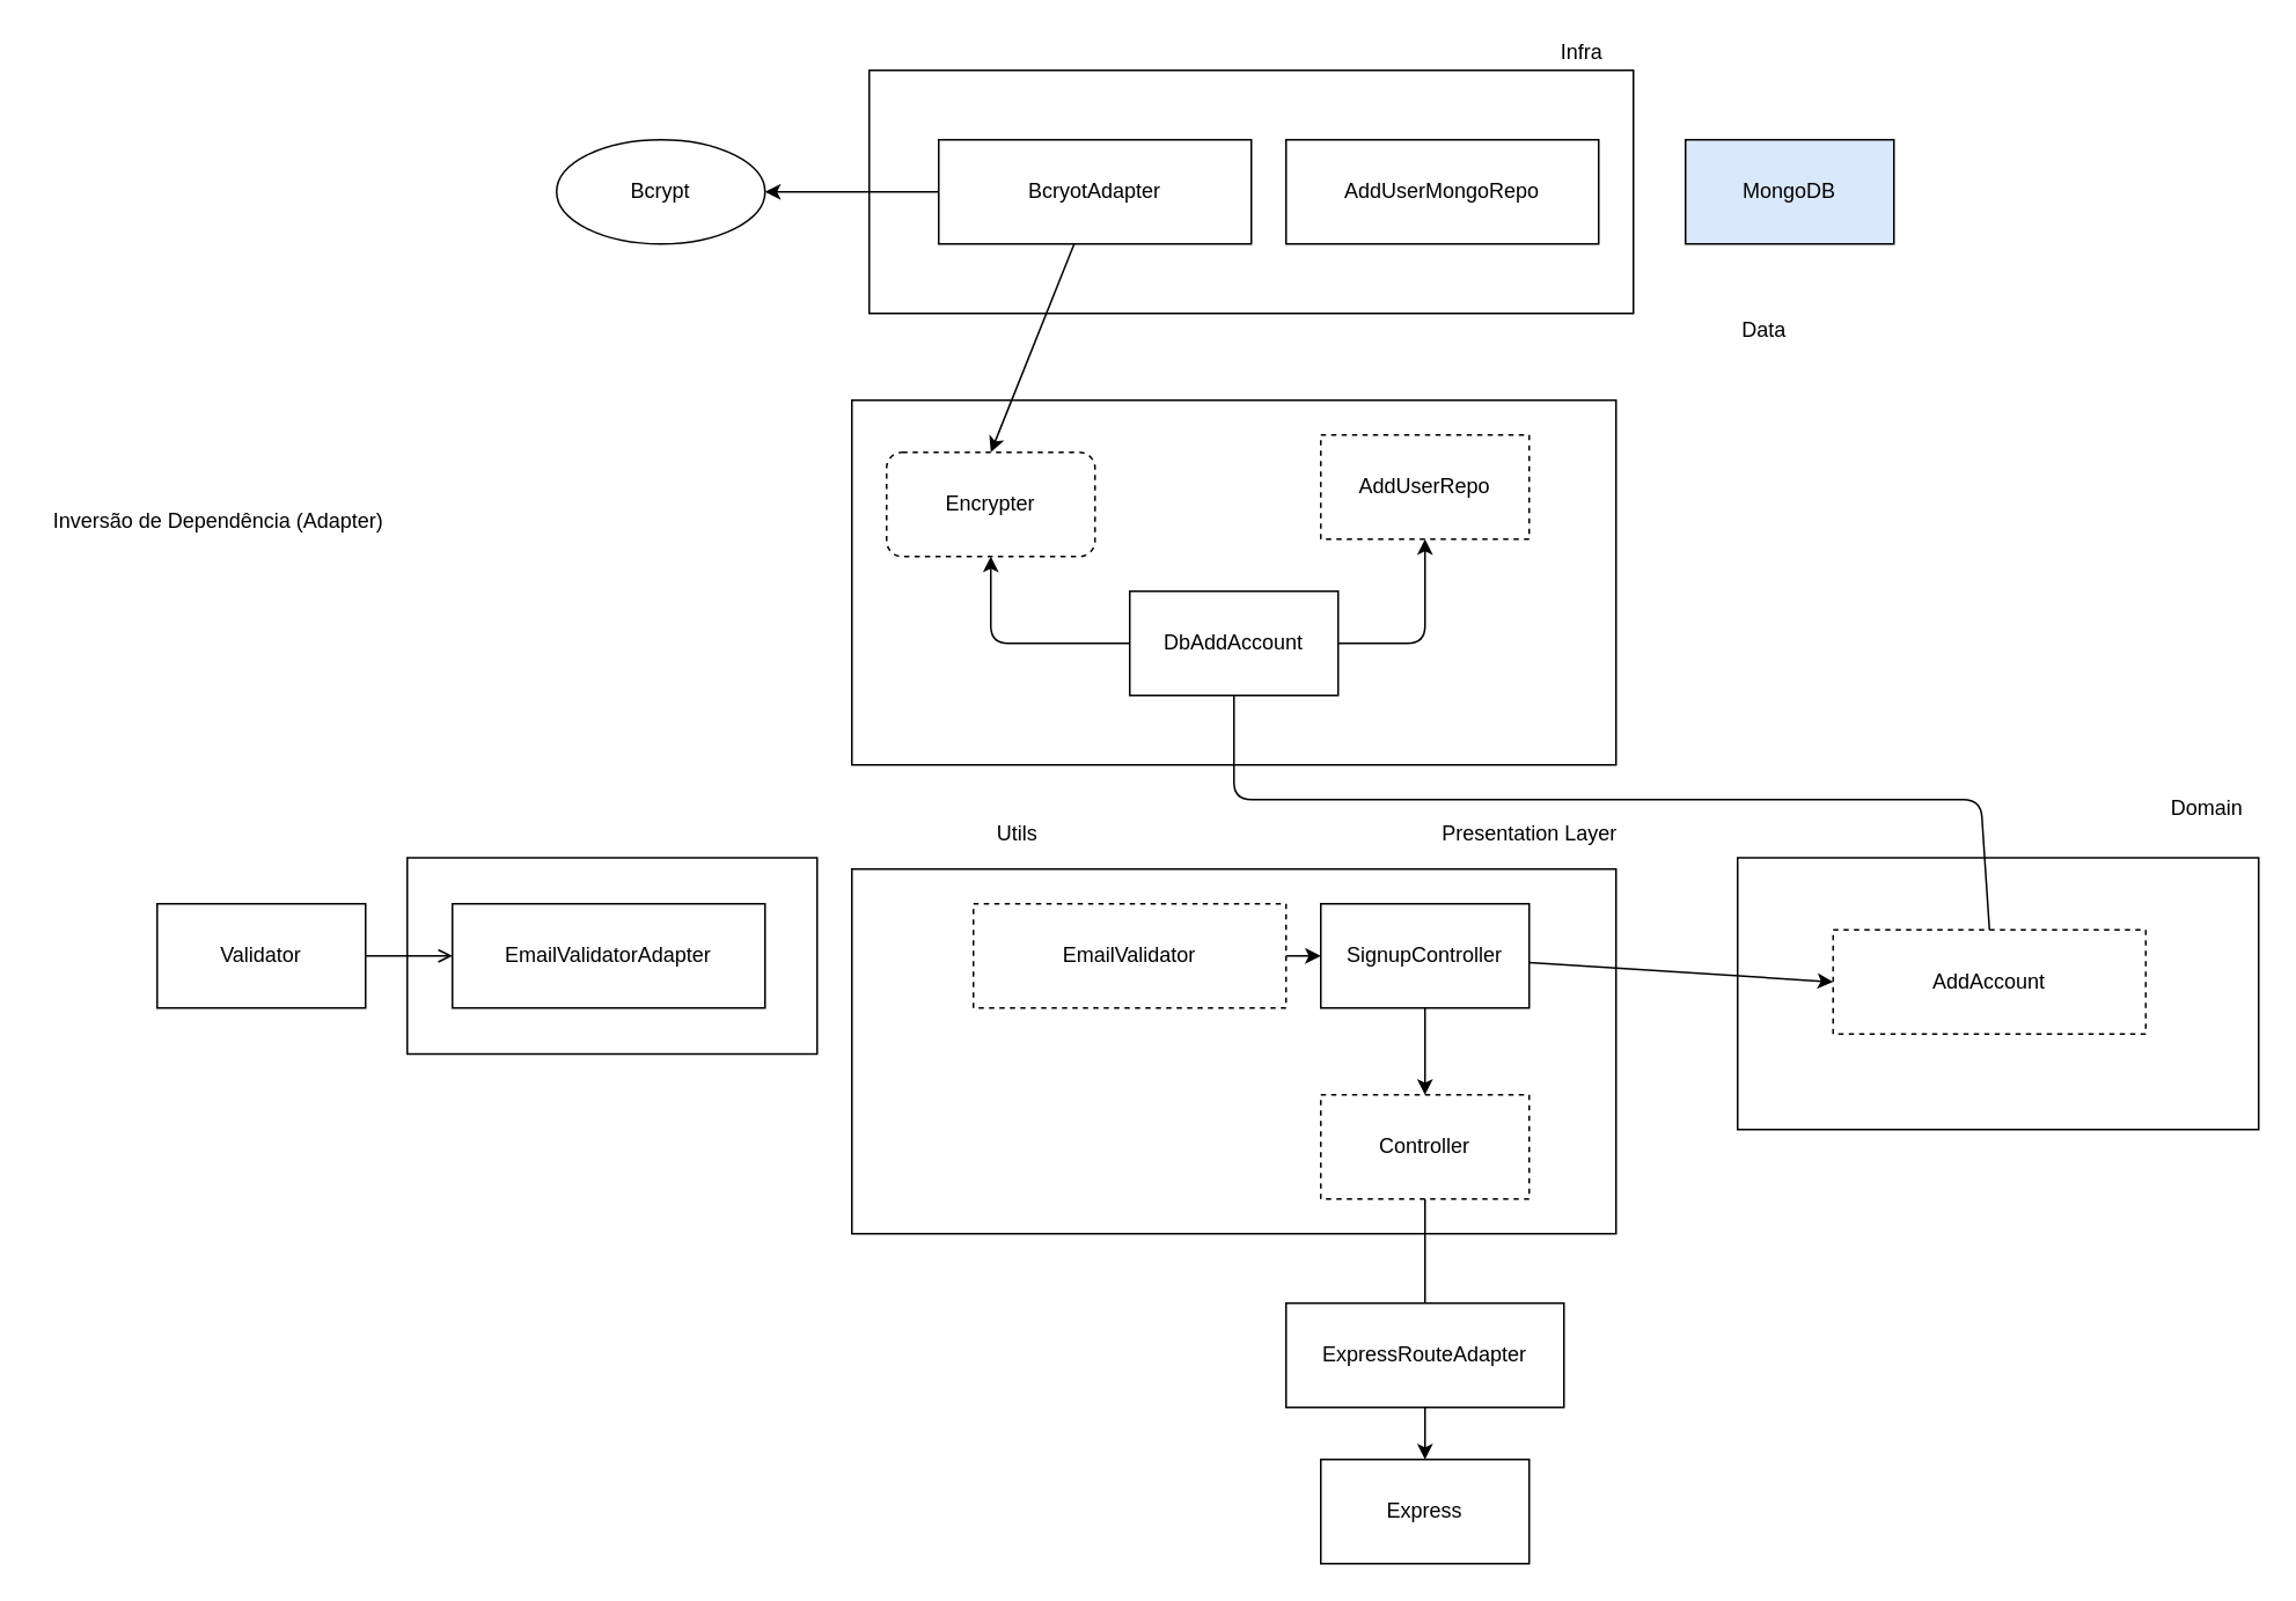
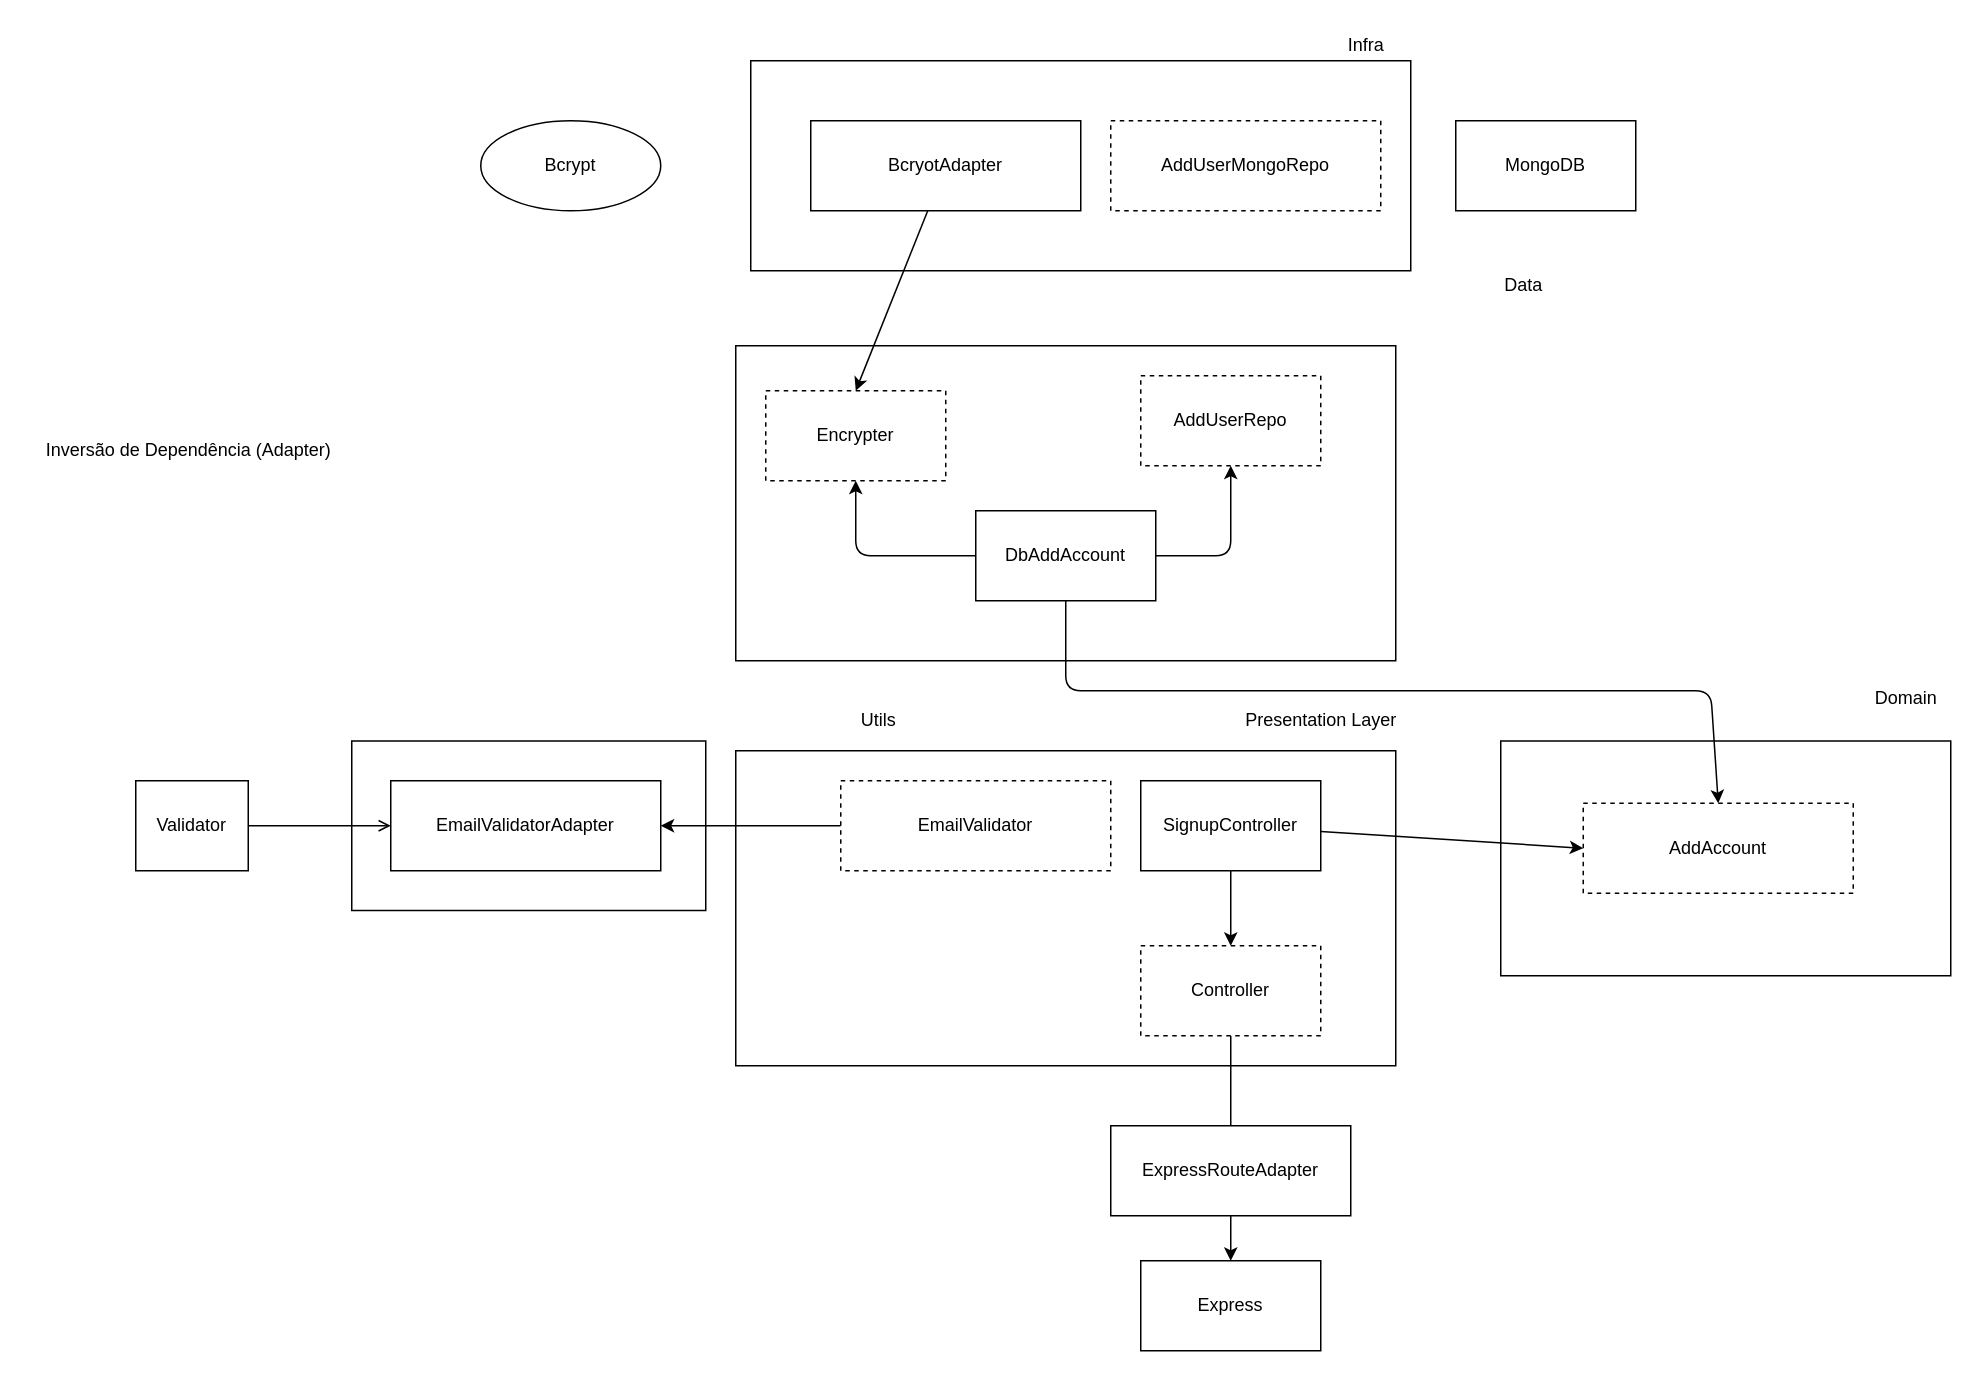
- <mxCell id="32" style="edgeStyle=none;html=1;entryX=1;entryY=0.5;entryDx=0;entryDy=0;" parent="1" source="36" target="14" edge="1"><mxGeometry relative="1" as="geometry" /></mxCell>
- <mxCell id="37" value="AddUserMongoRepo" style="whiteSpace=wrap;html=1;" vertex="1" parent="1"><mxGeometry x="740" y="80" width="180" height="60" as="geometry" /></mxCell>
+ <mxCell id="37" value="AddUserMongoRepo" style="whiteSpace=wrap;html=1;dashed=1;" vertex="1" parent="1"><mxGeometry x="740" y="80" width="180" height="60" as="geometry" /></mxCell>
- <mxCell id="11" value="MongoDB" style="whiteSpace=wrap;html=1;fillColor=#dae8fc;" parent="1" vertex="1"><mxGeometry x="970" y="80" width="120" height="60" as="geometry" /></mxCell>
+ <mxCell id="11" value="MongoDB" style="whiteSpace=wrap;html=1;" parent="1" vertex="1"><mxGeometry x="970" y="80" width="120" height="60" as="geometry" /></mxCell>
- <mxCell id="34" value="Encrypter" style="whiteSpace=wrap;html=1;dashed=1;rounded=1;" parent="1" vertex="1"><mxGeometry x="510" y="260" width="120" height="60" as="geometry" /></mxCell>
+ <mxCell id="34" value="Encrypter" style="whiteSpace=wrap;html=1;dashed=1;" parent="1" vertex="1"><mxGeometry x="510" y="260" width="120" height="60" as="geometry" /></mxCell>
- <mxCell id="28" style="edgeStyle=none;html=1;entryX=0.5;entryY=0;entryDx=0;entryDy=0;endArrow=none;" parent="1" source="31" target="26" edge="1"><mxGeometry relative="1" as="geometry"><mxPoint x="710" y="480" as="targetPoint" /><Array as="points"><mxPoint x="710" y="460" /><mxPoint x="1140" y="460" /></Array></mxGeometry></mxCell>
+ <mxCell id="28" style="edgeStyle=none;html=1;entryX=0.5;entryY=0;entryDx=0;entryDy=0;" parent="1" source="31" target="26" edge="1"><mxGeometry relative="1" as="geometry"><mxPoint x="710" y="480" as="targetPoint" /><Array as="points"><mxPoint x="710" y="460" /><mxPoint x="1140" y="460" /></Array></mxGeometry></mxCell>
- <mxCell id="13" value="Validator" style="whiteSpace=wrap;html=1;" parent="1" vertex="1"><mxGeometry x="90" y="520" width="120" height="60" as="geometry" /></mxCell>
+ <mxCell id="13" value="Validator" style="whiteSpace=wrap;html=1;" parent="1" vertex="1"><mxGeometry x="90" y="520" width="75" height="60" as="geometry" /></mxCell>
- <mxCell id="22" style="edgeStyle=none;html=1;" parent="1" source="23" target="9" edge="1"><mxGeometry relative="1" as="geometry" /></mxCell>
+ <mxCell id="22" style="edgeStyle=none;html=1;" parent="1" source="23" target="21" edge="1"><mxGeometry relative="1" as="geometry" /></mxCell>
